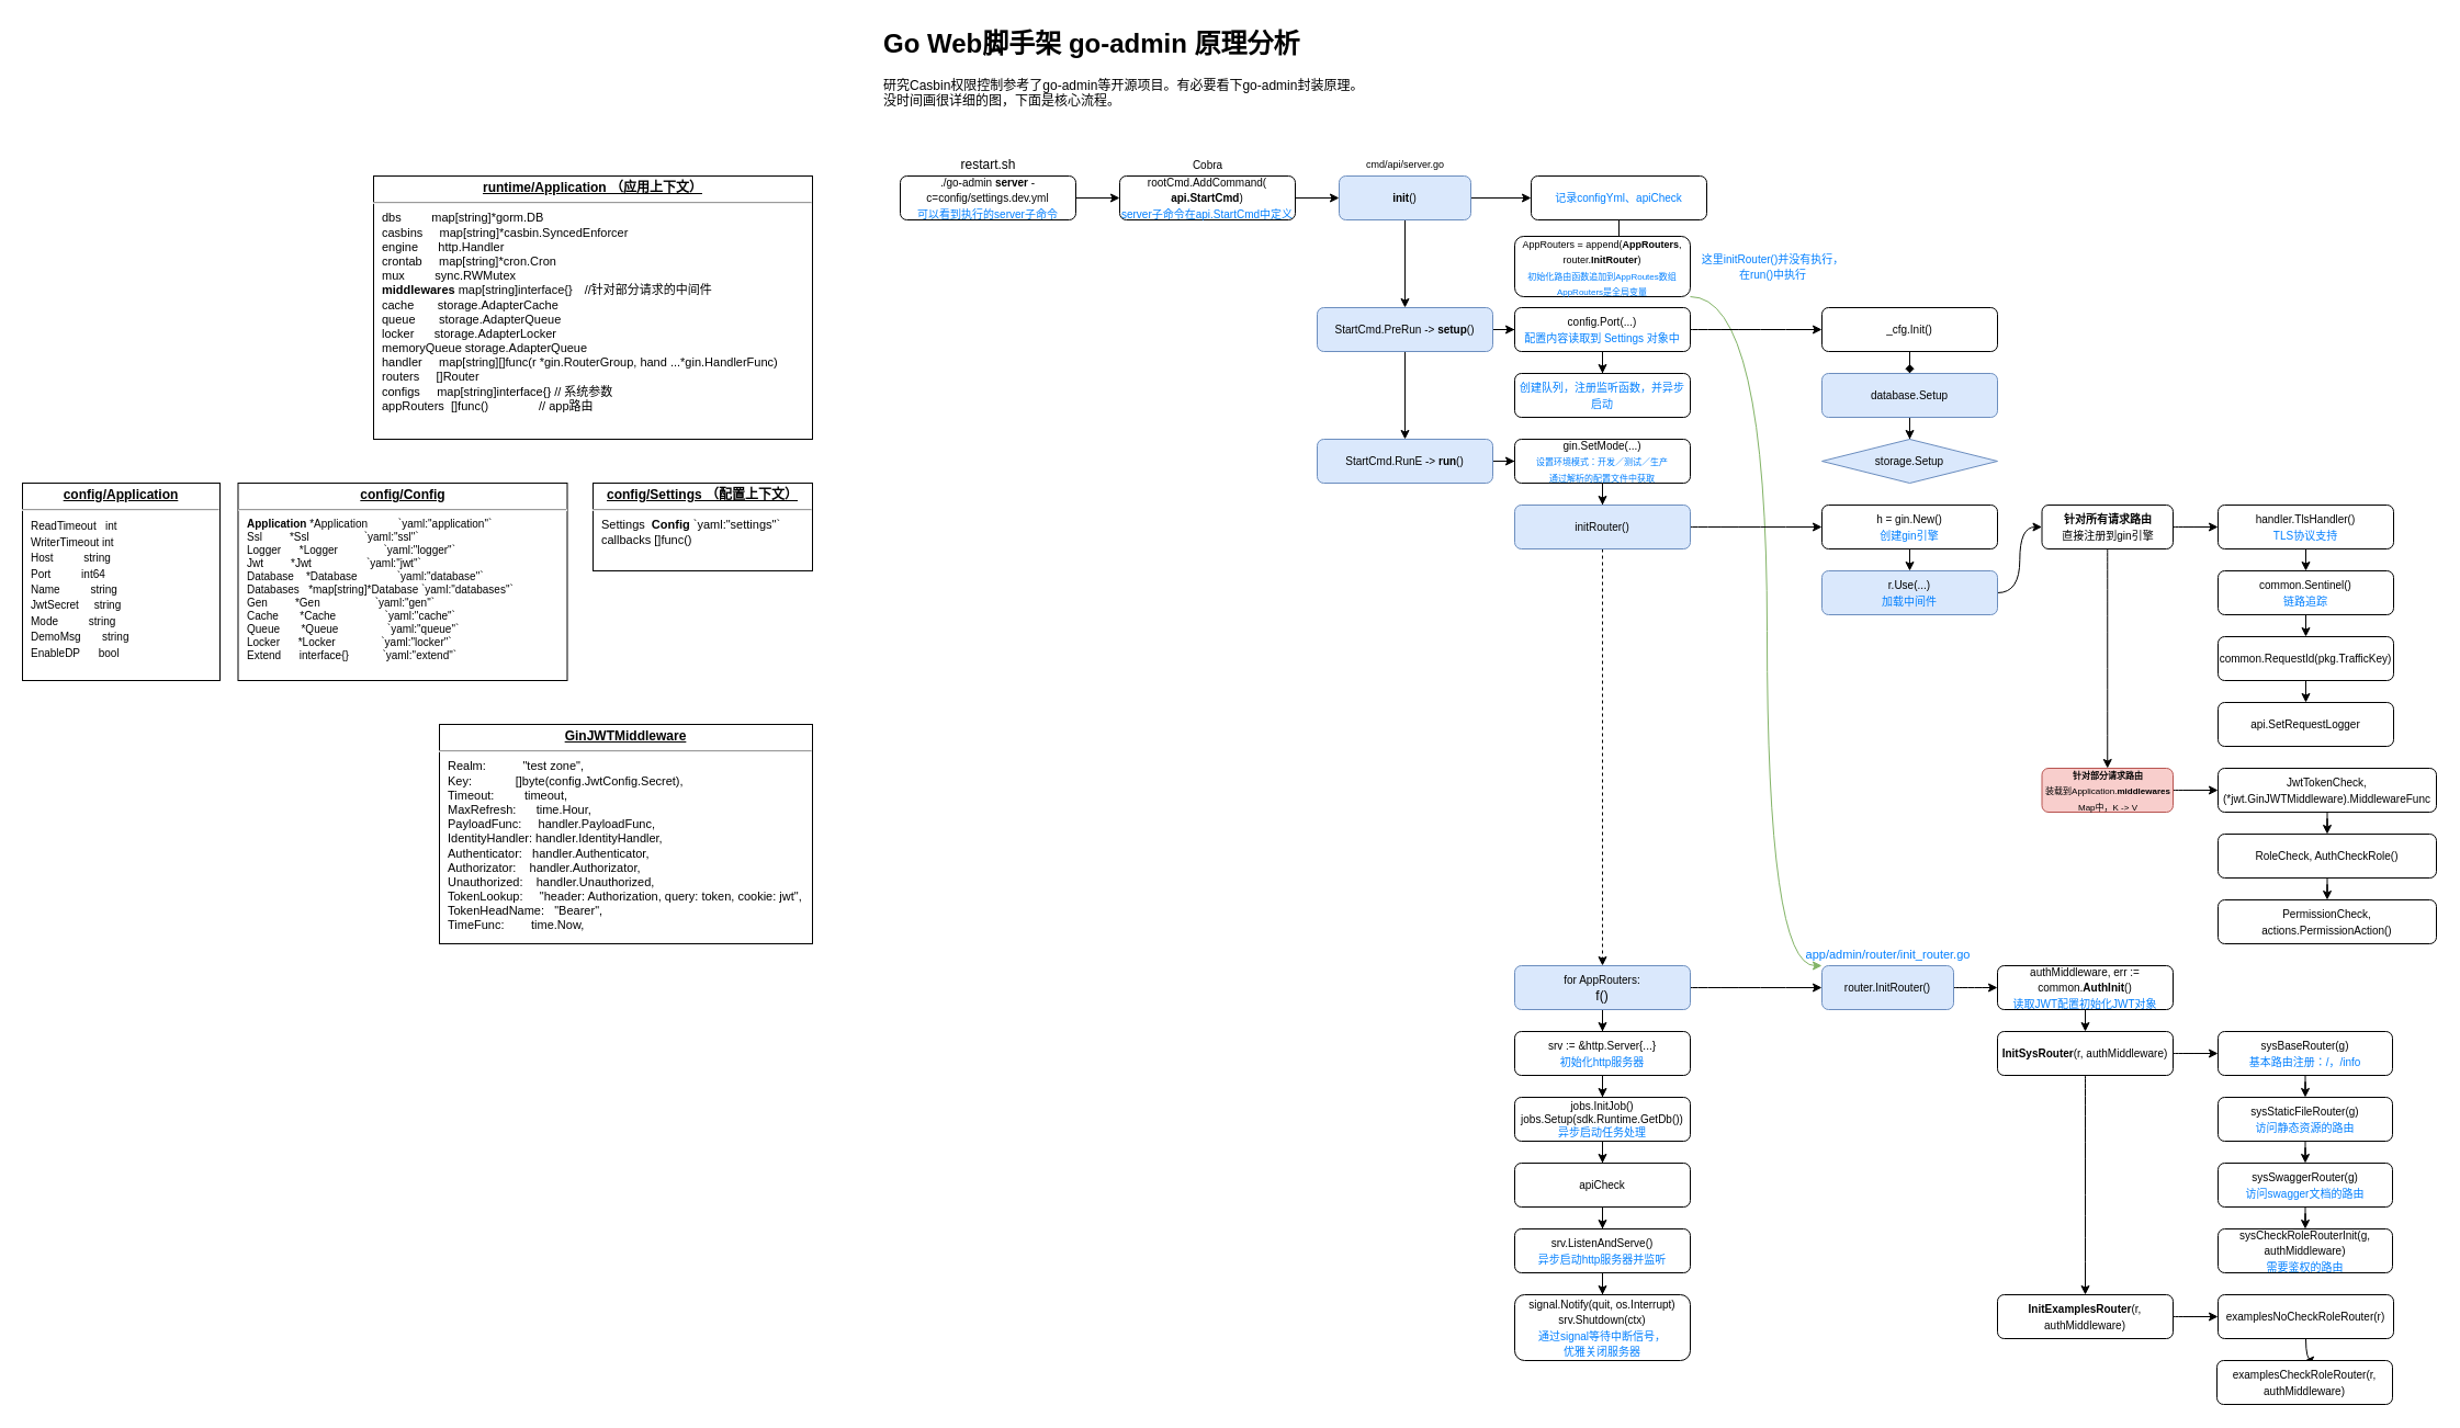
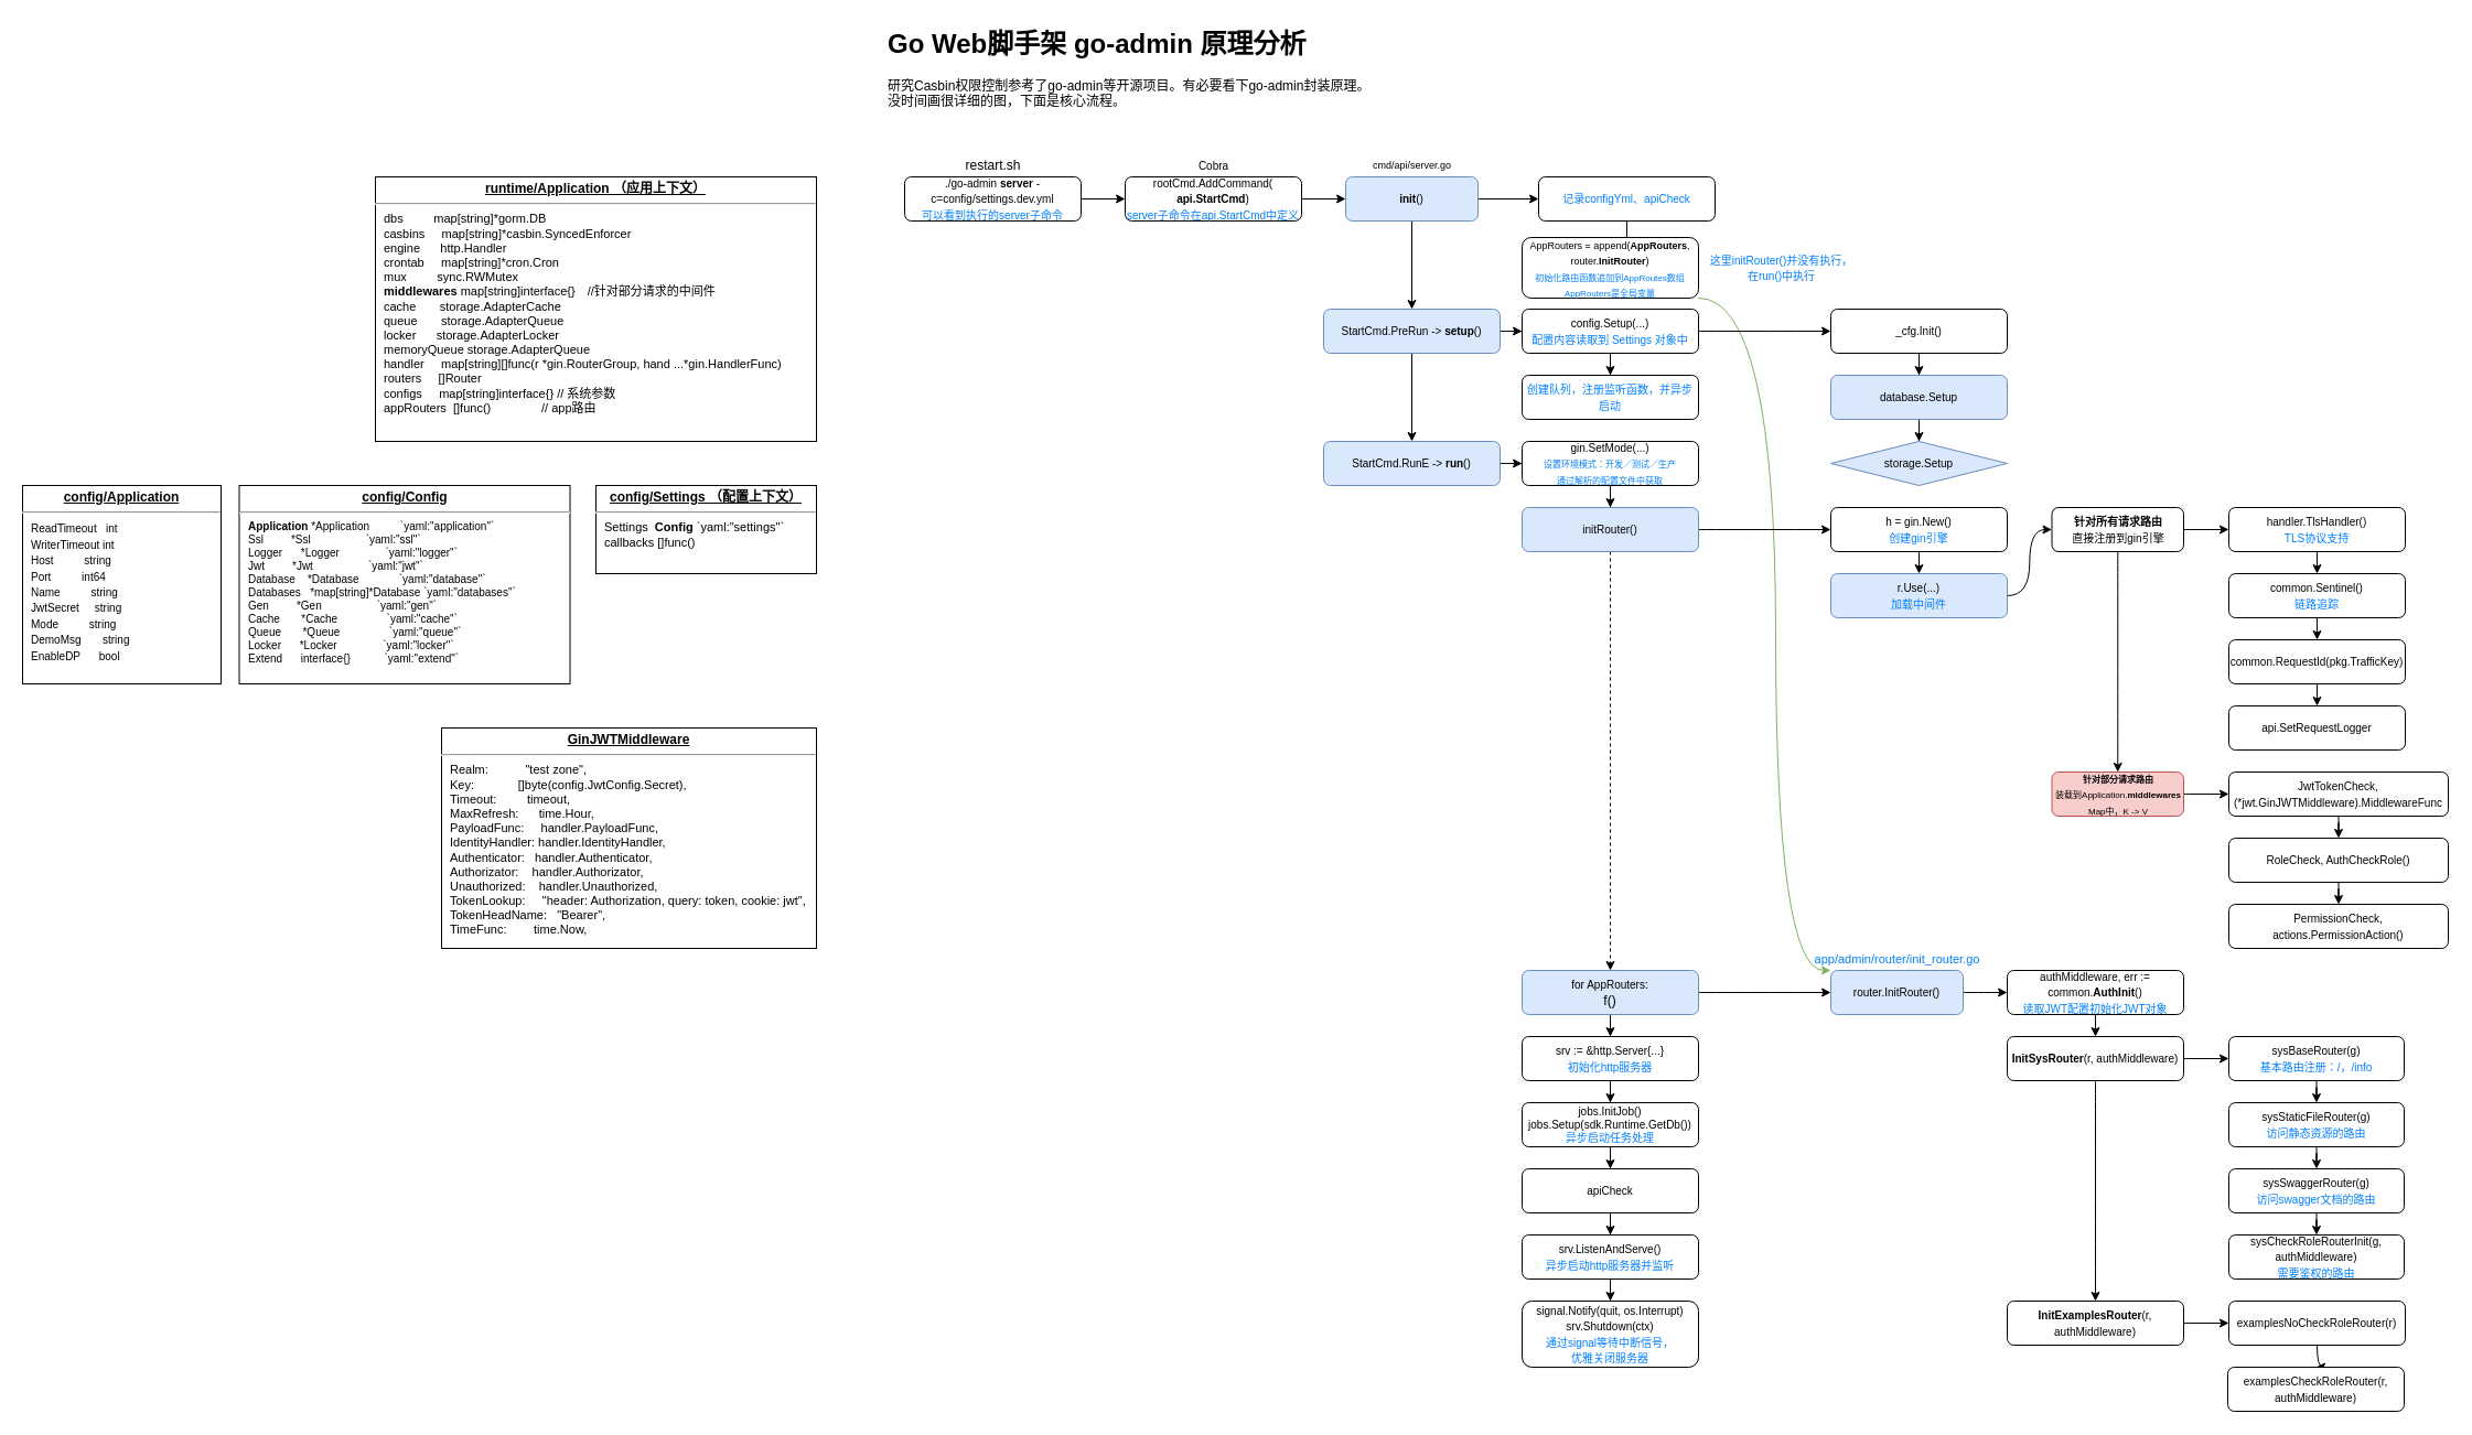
- <mxCell id="24" value="&lt;font&gt;&lt;span style=&quot;font-size: 10px&quot;&gt;config.Port(...)&lt;br&gt;&lt;/span&gt;&lt;font color=&quot;#007fff&quot; style=&quot;font-size: 10px&quot;&gt;配置内容读取到&amp;nbsp;&lt;/font&gt;&lt;font color=&quot;#007fff&quot;&gt;&lt;span style=&quot;font-size: 10px&quot;&gt;Settings 对象中&lt;/span&gt;&lt;/font&gt;&lt;br&gt;&lt;/font&gt;" style="rounded=1;whiteSpace=wrap;html=1;" vertex="1" parent="1"><mxGeometry x="1380" y="280" width="160" height="40" as="geometry" /></mxCell>
+ <mxCell id="24" value="&lt;font&gt;&lt;span style=&quot;font-size: 10px&quot;&gt;config.Setup(...)&lt;br&gt;&lt;/span&gt;&lt;font color=&quot;#007fff&quot; style=&quot;font-size: 10px&quot;&gt;配置内容读取到&amp;nbsp;&lt;/font&gt;&lt;font color=&quot;#007fff&quot;&gt;&lt;span style=&quot;font-size: 10px&quot;&gt;Settings 对象中&lt;/span&gt;&lt;/font&gt;&lt;br&gt;&lt;/font&gt;" style="rounded=1;whiteSpace=wrap;html=1;" vertex="1" parent="1"><mxGeometry x="1380" y="280" width="160" height="40" as="geometry" /></mxCell>
- <mxCell id="47" value="" style="edgeStyle=orthogonalEdgeStyle;rounded=0;orthogonalLoop=1;jettySize=auto;html=1;fontSize=11;fontColor=#007FFF;endArrow=diamond;" edge="1" parent="1" source="48" target="50"><mxGeometry relative="1" as="geometry" /></mxCell>
+ <mxCell id="47" value="" style="edgeStyle=orthogonalEdgeStyle;rounded=0;orthogonalLoop=1;jettySize=auto;html=1;fontSize=11;fontColor=#007FFF;" edge="1" parent="1" source="48" target="50"><mxGeometry relative="1" as="geometry" /></mxCell>
